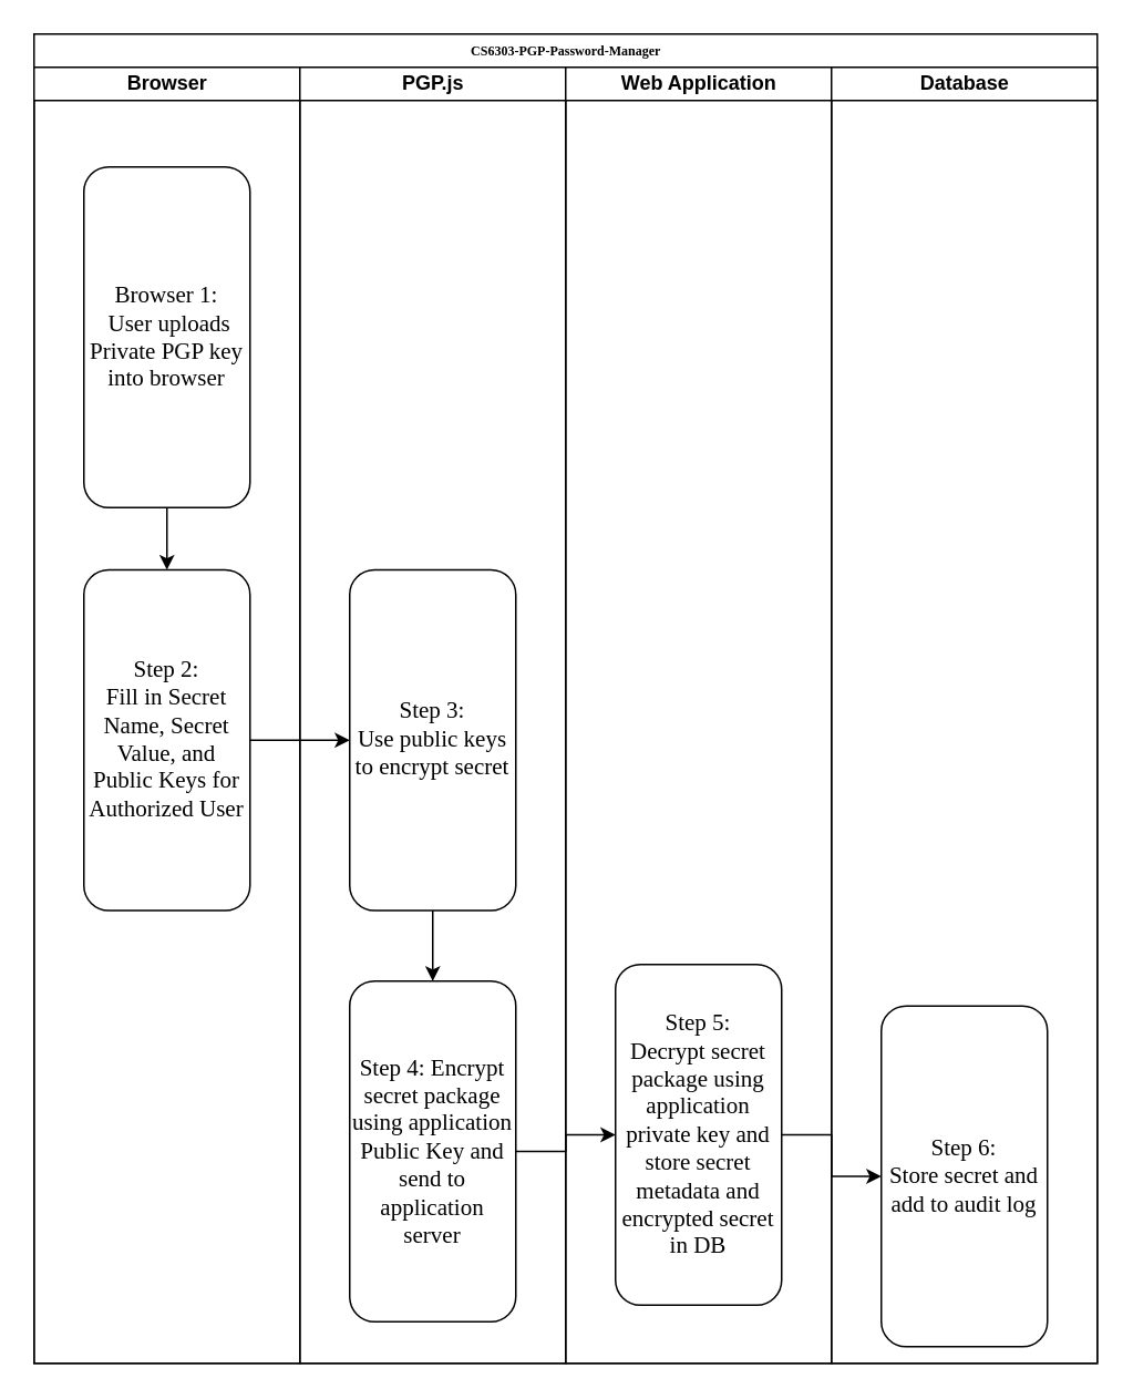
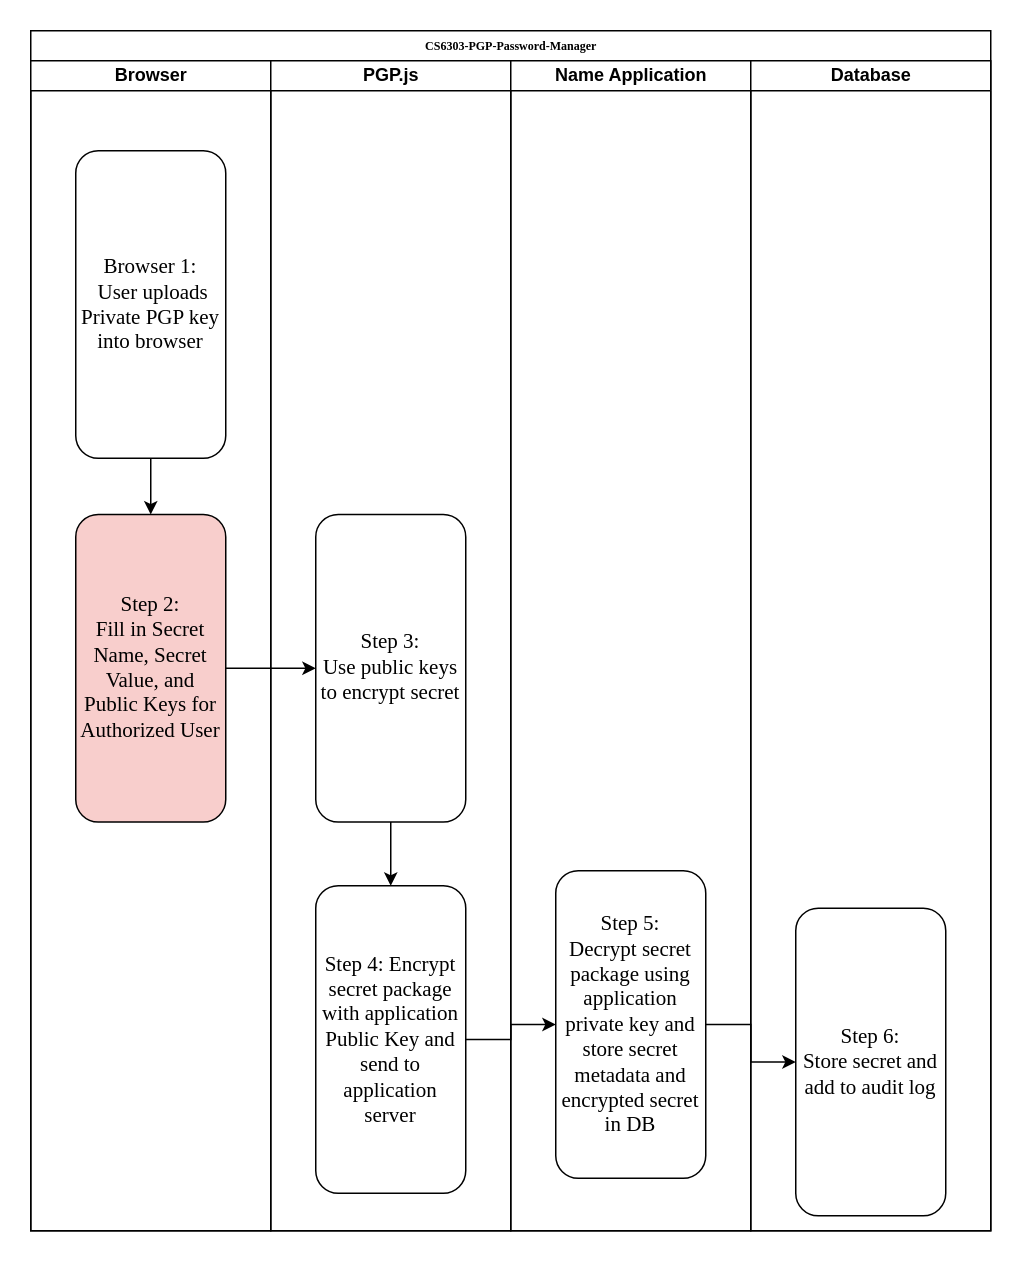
- <mxCell id="22" value="Web Application" style="swimlane;html=1;startSize=20;" vertex="1" parent="2"><mxGeometry x="320" y="20" width="160" height="780" as="geometry" /></mxCell>
+ <mxCell id="22" value="Name Application" style="swimlane;html=1;startSize=20;" vertex="1" parent="2"><mxGeometry x="320" y="20" width="160" height="780" as="geometry" /></mxCell>
- <mxCell id="6" value="&lt;font style=&quot;font-size: 14px&quot;&gt;Step 2: &lt;br&gt;Fill in Secret Name, Secret Value, and Public Keys for Authorized User&lt;br&gt;&lt;/font&gt;" style="rounded=1;whiteSpace=wrap;html=1;shadow=0;labelBackgroundColor=none;strokeWidth=1;fontFamily=Verdana;fontSize=8;align=center;" vertex="1" parent="3"><mxGeometry x="30" y="302.5" width="100" height="205" as="geometry" /></mxCell>
+ <mxCell id="6" value="&lt;font style=&quot;font-size: 14px&quot;&gt;Step 2: &lt;br&gt;Fill in Secret Name, Secret Value, and Public Keys for Authorized User&lt;br&gt;&lt;/font&gt;" style="rounded=1;whiteSpace=wrap;html=1;shadow=0;labelBackgroundColor=none;strokeWidth=1;fontFamily=Verdana;fontSize=8;align=center;fillColor=#f8cecc;" vertex="1" parent="3"><mxGeometry x="30" y="302.5" width="100" height="205" as="geometry" /></mxCell>
- <mxCell id="21" value="&lt;font style=&quot;font-size: 14px&quot;&gt;Step 4: Encrypt secret package using application Public Key and send to application server&lt;br&gt;&lt;/font&gt;" style="rounded=1;whiteSpace=wrap;html=1;shadow=0;labelBackgroundColor=none;strokeWidth=1;fontFamily=Verdana;fontSize=8;align=center;" vertex="1" parent="18"><mxGeometry x="30" y="550" width="100" height="205" as="geometry" /></mxCell>
+ <mxCell id="21" value="&lt;font style=&quot;font-size: 14px&quot;&gt;Step 4: Encrypt secret package with application Public Key and send to application server&lt;br&gt;&lt;/font&gt;" style="rounded=1;whiteSpace=wrap;html=1;shadow=0;labelBackgroundColor=none;strokeWidth=1;fontFamily=Verdana;fontSize=8;align=center;" vertex="1" parent="18"><mxGeometry x="30" y="550" width="100" height="205" as="geometry" /></mxCell>
